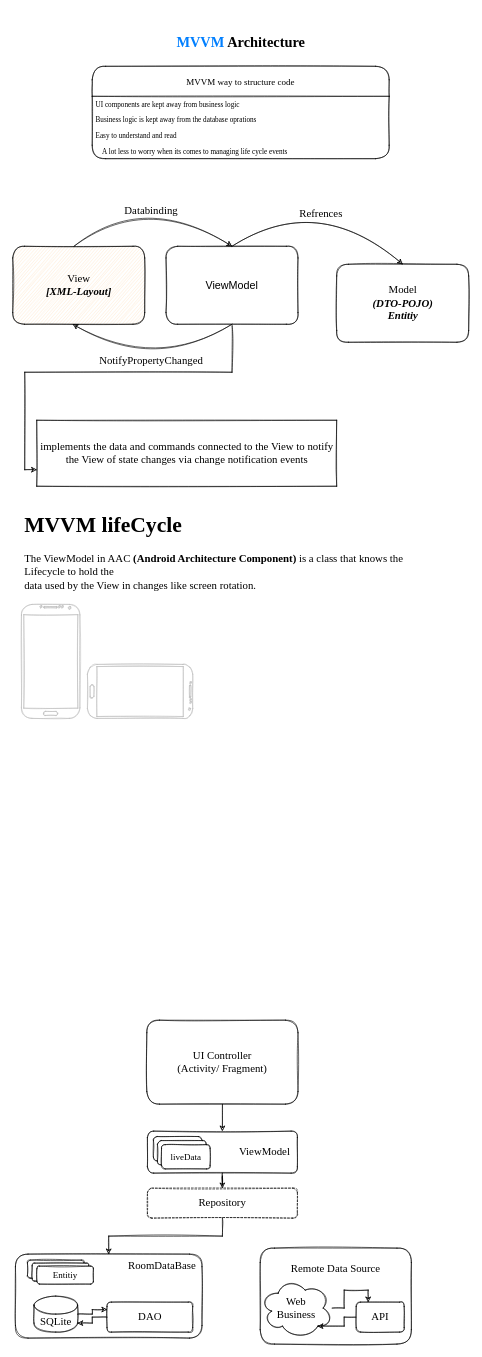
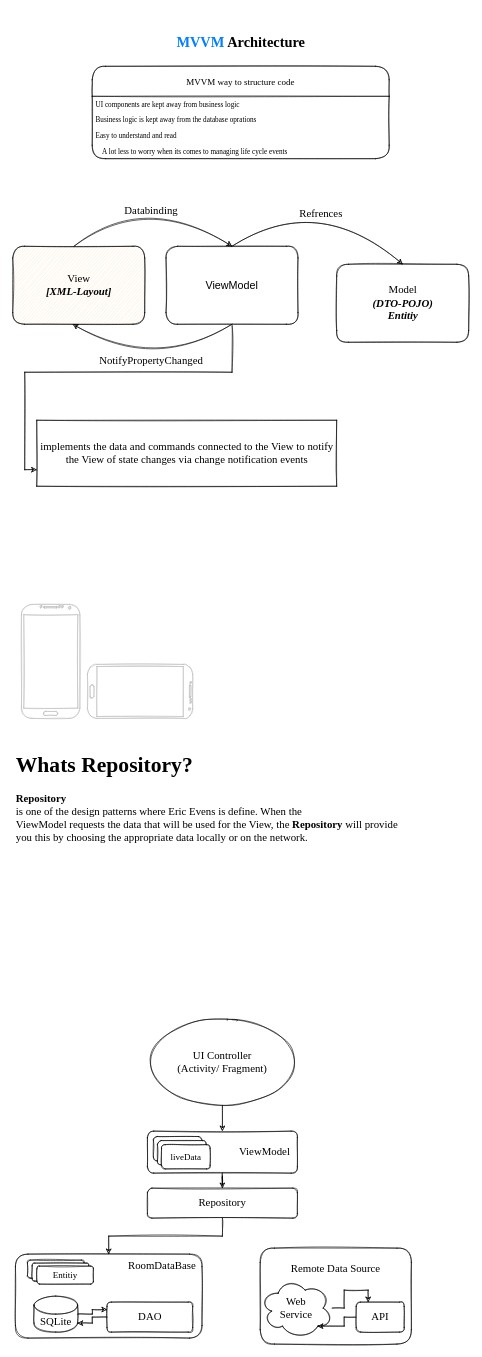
- <mxCell id="16" value="&lt;h1&gt;MVVM lifeCycle&lt;br&gt;&lt;/h1&gt;&lt;p&gt;The ViewModel in AAC &lt;strong class=&quot;ir kc&quot;&gt;(Android Architecture Component)&lt;/strong&gt; is a class that knows the Lifecycle to hold the &lt;br&gt;data used by the View in changes like screen rotation.&lt;br&gt;&lt;/p&gt;" style="text;html=1;strokeColor=none;fillColor=none;spacing=5;spacingTop=-20;whiteSpace=wrap;overflow=hidden;rounded=0;sketch=1;fontFamily=Lucida Console;fontSize=18;" vertex="1" parent="1"><mxGeometry x="35" y="840" width="650" height="160" as="geometry" /></mxCell>
+ <mxCell id="20" value="&lt;h1&gt;Whats Repository?&lt;/h1&gt;&lt;p&gt;&lt;span class=&quot;ILfuVd NA6bn&quot;&gt;&lt;span class=&quot;hgKElc&quot;&gt;&lt;span dir=&quot;ltr&quot;&gt;&lt;b&gt;Repository&lt;/b&gt;&lt;br&gt; is one of the design patterns where Eric Evens is define. When the &lt;br&gt;ViewModel requests the data that will be used for the View, the &lt;b&gt;Repository&lt;/b&gt; will provide you this by choosing the appropriate data locally or on the network.&lt;/span&gt;&lt;/span&gt;&lt;/span&gt;&lt;/p&gt;" style="text;html=1;strokeColor=none;fillColor=none;spacing=5;spacingTop=-20;whiteSpace=wrap;overflow=hidden;rounded=0;sketch=1;fontFamily=Lucida Console;fontSize=18;" vertex="1" parent="1"><mxGeometry x="20.5" y="1240" width="650" height="220" as="geometry" /></mxCell>
- <mxCell id="22" value="&lt;div&gt;UI Controller&lt;/div&gt;&lt;div&gt;(Activity/ Fragment)&lt;br&gt;&lt;/div&gt;" style="rounded=1;whiteSpace=wrap;html=1;sketch=1;fontFamily=Lucida Console;fontSize=18;strokeColor=#000000;" vertex="1" parent="1"><mxGeometry x="244" y="1700" width="252" height="140" as="geometry" /></mxCell>
+ <mxCell id="22" value="&lt;div&gt;UI Controller&lt;/div&gt;&lt;div&gt;(Activity/ Fragment)&lt;br&gt;&lt;/div&gt;" style="ellipse;whiteSpace=wrap;html=1;sketch=1;fontFamily=Lucida Console;fontSize=18;strokeColor=#000000;" vertex="1" parent="1"><mxGeometry x="244" y="1700" width="252" height="140" as="geometry" /></mxCell>
- <mxCell id="29" value="Repository" style="rounded=1;whiteSpace=wrap;html=1;sketch=1;fontFamily=Lucida Console;fontSize=18;strokeColor=#000000;dashed=1;" vertex="1" parent="1"><mxGeometry x="245" y="1980" width="250" height="50" as="geometry" /></mxCell>
+ <mxCell id="29" value="Repository" style="rounded=1;whiteSpace=wrap;html=1;sketch=1;fontFamily=Lucida Console;fontSize=18;strokeColor=#000000;" vertex="1" parent="1"><mxGeometry x="245" y="1980" width="250" height="50" as="geometry" /></mxCell>
- <mxCell id="44" value="&lt;div&gt;Web&lt;/div&gt;&lt;div&gt;Business&lt;br&gt;&lt;/div&gt;" style="ellipse;shape=cloud;whiteSpace=wrap;html=1;sketch=1;fontFamily=Lucida Console;fontSize=18;strokeColor=#000000;align=center;" vertex="1" parent="42"><mxGeometry y="50" width="120" height="100" as="geometry" /></mxCell>
+ <mxCell id="44" value="&lt;div&gt;Web&lt;/div&gt;&lt;div&gt;Service&lt;br&gt;&lt;/div&gt;" style="ellipse;shape=cloud;whiteSpace=wrap;html=1;sketch=1;fontFamily=Lucida Console;fontSize=18;strokeColor=#000000;align=center;" vertex="1" parent="42"><mxGeometry y="50" width="120" height="100" as="geometry" /></mxCell>
